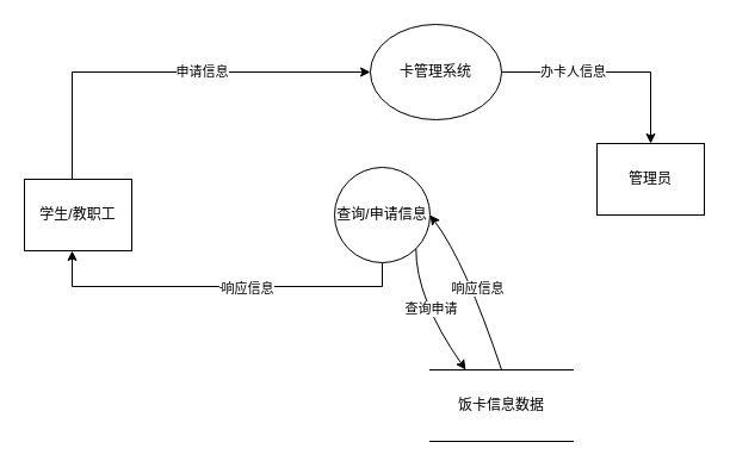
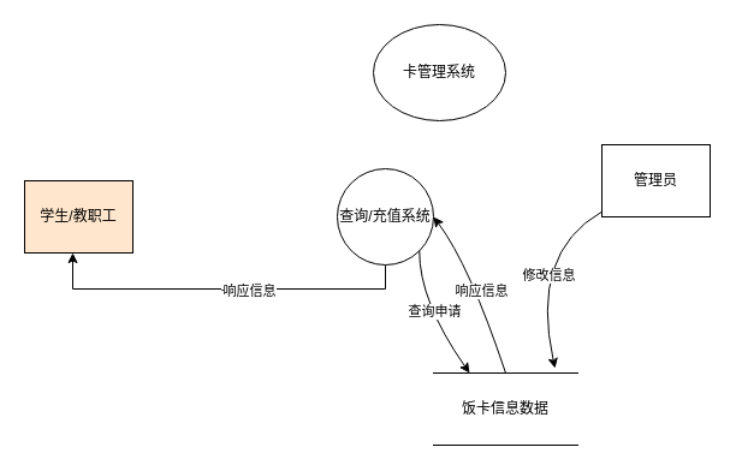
- <mxCell id="2" style="edgeStyle=orthogonalEdgeStyle;rounded=0;orthogonalLoop=1;jettySize=auto;html=1;entryX=0;entryY=0.5;entryDx=0;entryDy=0;" edge="1" parent="1" source="4" target="7"><mxGeometry relative="1" as="geometry"><Array as="points"><mxPoint x="60" y="60" /></Array></mxGeometry></mxCell>
- <mxCell id="3" value="申请信息" style="edgeLabel;html=1;align=center;verticalAlign=middle;resizable=0;points=[];" vertex="1" connectable="0" parent="2"><mxGeometry x="0.165" y="1" relative="1" as="geometry"><mxPoint as="offset" /></mxGeometry></mxCell>
- <mxCell id="5" style="edgeStyle=orthogonalEdgeStyle;rounded=0;orthogonalLoop=1;jettySize=auto;html=1;exitX=1;exitY=0.5;exitDx=0;exitDy=0;entryX=0.5;entryY=0;entryDx=0;entryDy=0;" edge="1" parent="1" source="7" target="8"><mxGeometry relative="1" as="geometry" /></mxCell>
- <mxCell id="6" value="办卡人信息" style="edgeLabel;html=1;align=center;verticalAlign=middle;resizable=0;points=[];" vertex="1" connectable="0" parent="5"><mxGeometry x="-0.366" y="1" relative="1" as="geometry"><mxPoint as="offset" /></mxGeometry></mxCell>
- <mxCell id="4" value="学生/教职工" style="rounded=0;whiteSpace=wrap;html=1;" vertex="1" parent="1"><mxGeometry x="20" y="150" width="90" height="60" as="geometry" /></mxCell>
+ <mxCell id="4" value="学生/教职工" style="rounded=0;whiteSpace=wrap;html=1;fillColor=#ffe6cc;" vertex="1" parent="1"><mxGeometry x="20" y="150" width="90" height="60" as="geometry" /></mxCell>
- <mxCell id="11" value="查询/申请信息" style="ellipse;whiteSpace=wrap;html=1;aspect=fixed;" vertex="1" parent="1"><mxGeometry x="280" y="140" width="80" height="80" as="geometry" /></mxCell>
+ <mxCell id="11" value="查询/充值系统" style="ellipse;whiteSpace=wrap;html=1;aspect=fixed;" vertex="1" parent="1"><mxGeometry x="280" y="140" width="80" height="80" as="geometry" /></mxCell>
+ <mxCell id="13" value="" style="curved=1;endArrow=classic;html=1;rounded=0;entryX=0.842;entryY=-0.067;entryDx=0;entryDy=0;entryPerimeter=0;" edge="1" parent="1" source="8" target="12"><mxGeometry width="50" height="50" relative="1" as="geometry"><mxPoint x="390" y="210" as="sourcePoint" /><mxPoint x="440" y="160" as="targetPoint" /><Array as="points"><mxPoint x="440" y="210" /></Array></mxGeometry></mxCell>
+ <mxCell id="14" value="修改信息" style="edgeLabel;html=1;align=center;verticalAlign=middle;resizable=0;points=[];" vertex="1" connectable="0" parent="13"><mxGeometry x="0.079" y="11" relative="1" as="geometry"><mxPoint as="offset" /></mxGeometry></mxCell>
